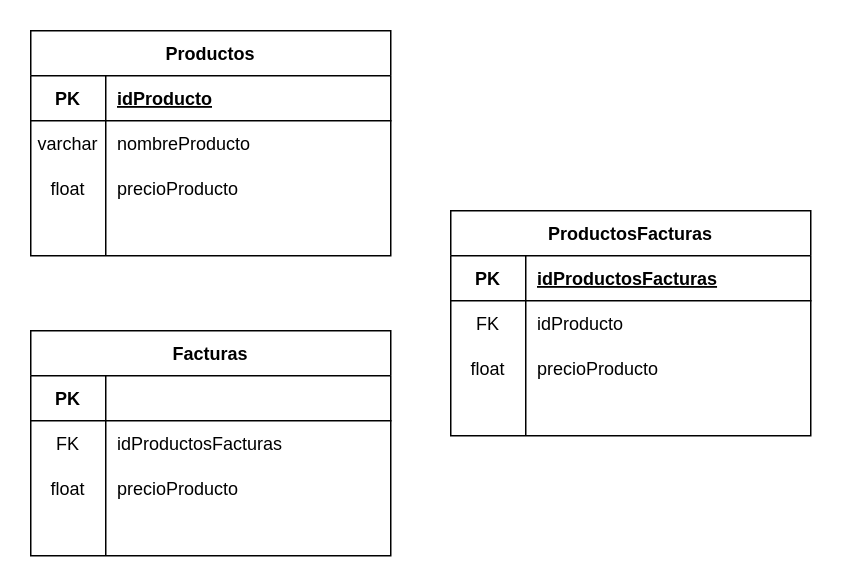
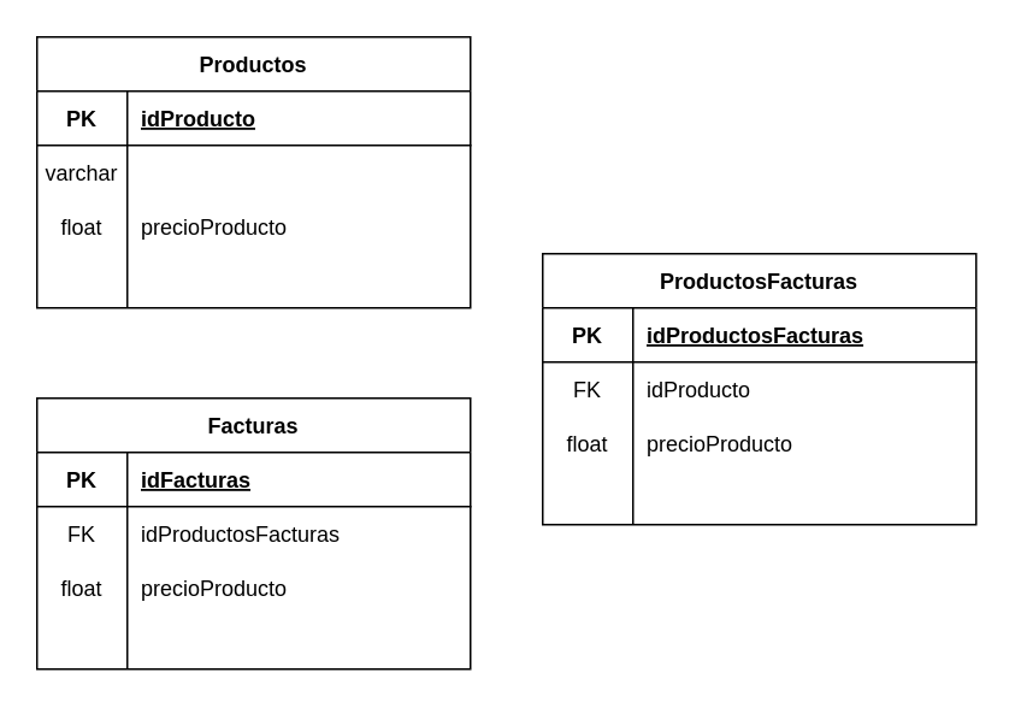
- <mxCell id="8" value="nombreProducto" style="shape=partialRectangle;connectable=0;fillColor=none;top=0;left=0;bottom=0;right=0;align=left;spacingLeft=6;overflow=hidden;" vertex="1" parent="6"><mxGeometry x="50" width="190" height="30" as="geometry" /></mxCell>
+ <mxCell id="18" value="idFacturas" style="shape=partialRectangle;connectable=0;fillColor=none;top=0;left=0;bottom=0;right=0;align=left;spacingLeft=6;fontStyle=5;overflow=hidden;" vertex="1" parent="16"><mxGeometry x="50" width="190" height="30" as="geometry" /></mxCell>
